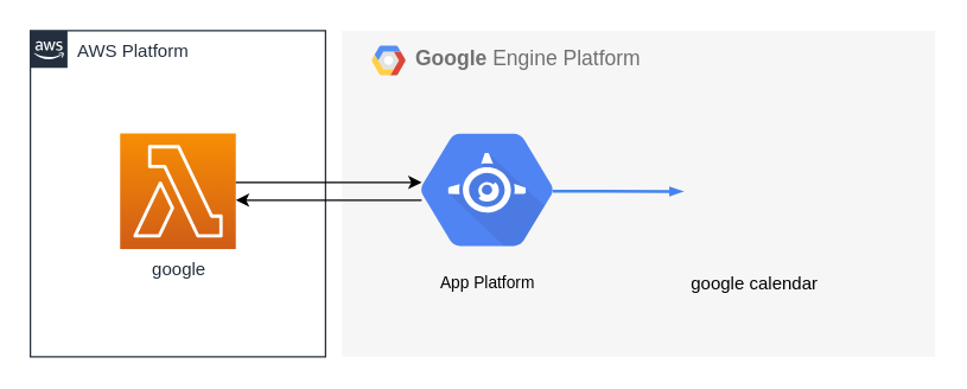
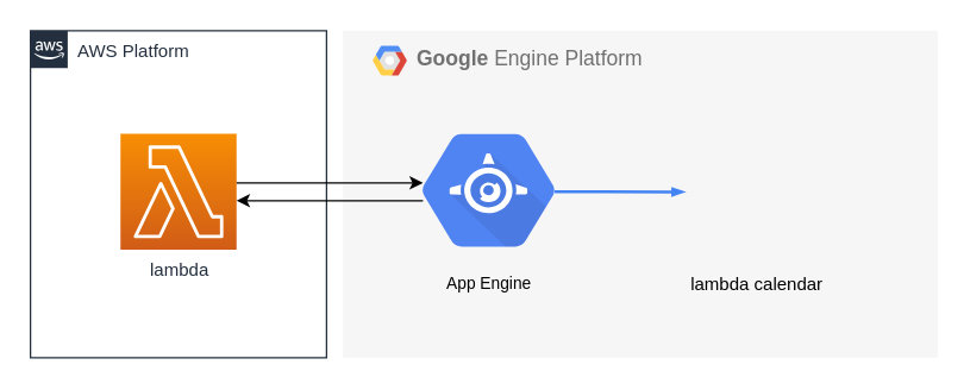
- <mxCell id="8" value="google" style="outlineConnect=0;fontColor=#232F3E;gradientColor=#F78E04;gradientDirection=north;fillColor=#D05C17;strokeColor=#ffffff;dashed=0;verticalLabelPosition=bottom;verticalAlign=top;align=center;html=1;fontSize=12;fontStyle=0;aspect=fixed;shape=mxgraph.aws4.resourceIcon;resIcon=mxgraph.aws4.lambda;" vertex="1" parent="1"><mxGeometry x="80.5" y="89.38" width="78" height="78" as="geometry" /></mxCell>
+ <mxCell id="8" value="lambda" style="outlineConnect=0;fontColor=#232F3E;gradientColor=#F78E04;gradientDirection=north;fillColor=#D05C17;strokeColor=#ffffff;dashed=0;verticalLabelPosition=bottom;verticalAlign=top;align=center;html=1;fontSize=12;fontStyle=0;aspect=fixed;shape=mxgraph.aws4.resourceIcon;resIcon=mxgraph.aws4.lambda;" vertex="1" parent="1"><mxGeometry x="80.5" y="89.38" width="78" height="78" as="geometry" /></mxCell>
- <mxCell id="5" value="App Platform" style="html=1;fillColor=#5184F3;strokeColor=none;verticalAlign=top;labelPosition=center;verticalLabelPosition=bottom;align=center;spacingTop=-6;fontSize=11;fontStyle=0;fontColor=#000000;shape=mxgraph.gcp2.hexIcon;prIcon=app_engine" vertex="1" parent="3"><mxGeometry x="30" y="51.75" width="136" height="111.25" as="geometry" /></mxCell>
+ <mxCell id="5" value="App Engine" style="html=1;fillColor=#5184F3;strokeColor=none;verticalAlign=top;labelPosition=center;verticalLabelPosition=bottom;align=center;spacingTop=-6;fontSize=11;fontStyle=0;fontColor=#000000;shape=mxgraph.gcp2.hexIcon;prIcon=app_engine" vertex="1" parent="3"><mxGeometry x="30" y="51.75" width="136" height="111.25" as="geometry" /></mxCell>
- <mxCell id="6" value="google calendar" style="shape=image;html=1;verticalAlign=top;verticalLabelPosition=bottom;labelBackgroundColor=none;imageAspect=0;aspect=fixed;image=https://cdn2.iconfinder.com/data/icons/squareplex/128/google_calendar.png" vertex="1" parent="3"><mxGeometry x="230" y="61.89" width="95.11" height="95.11" as="geometry" /></mxCell>
+ <mxCell id="6" value="lambda calendar" style="shape=image;html=1;verticalAlign=top;verticalLabelPosition=bottom;labelBackgroundColor=none;imageAspect=0;aspect=fixed;image=https://cdn2.iconfinder.com/data/icons/squareplex/128/google_calendar.png" vertex="1" parent="3"><mxGeometry x="230" y="61.89" width="95.11" height="95.11" as="geometry" /></mxCell>
